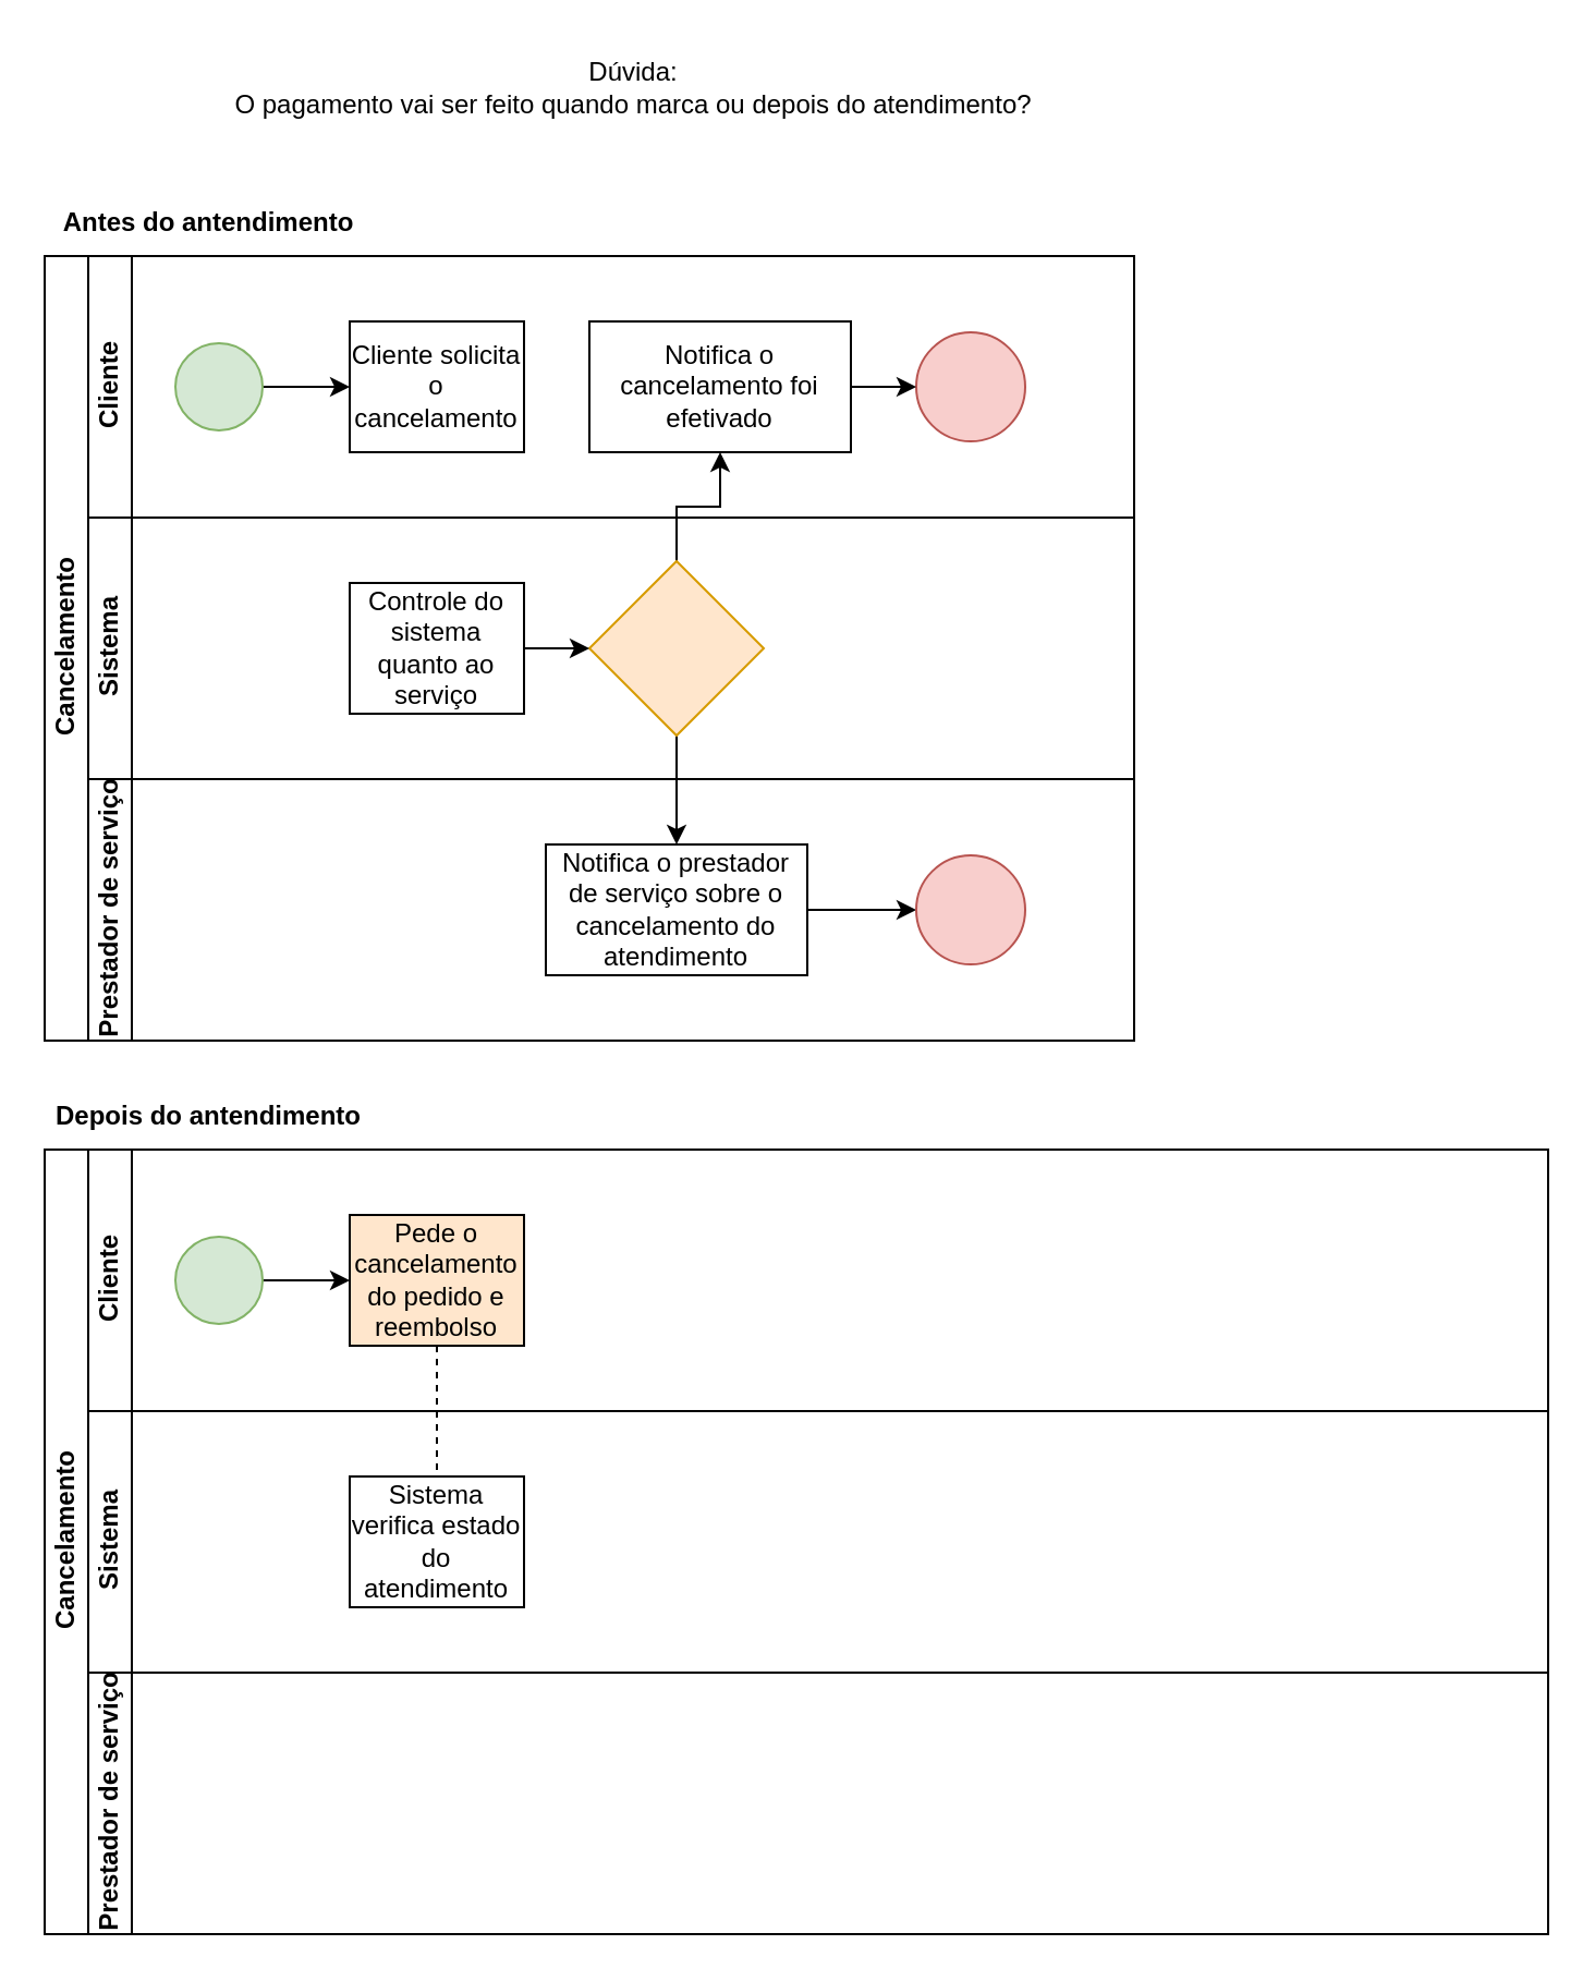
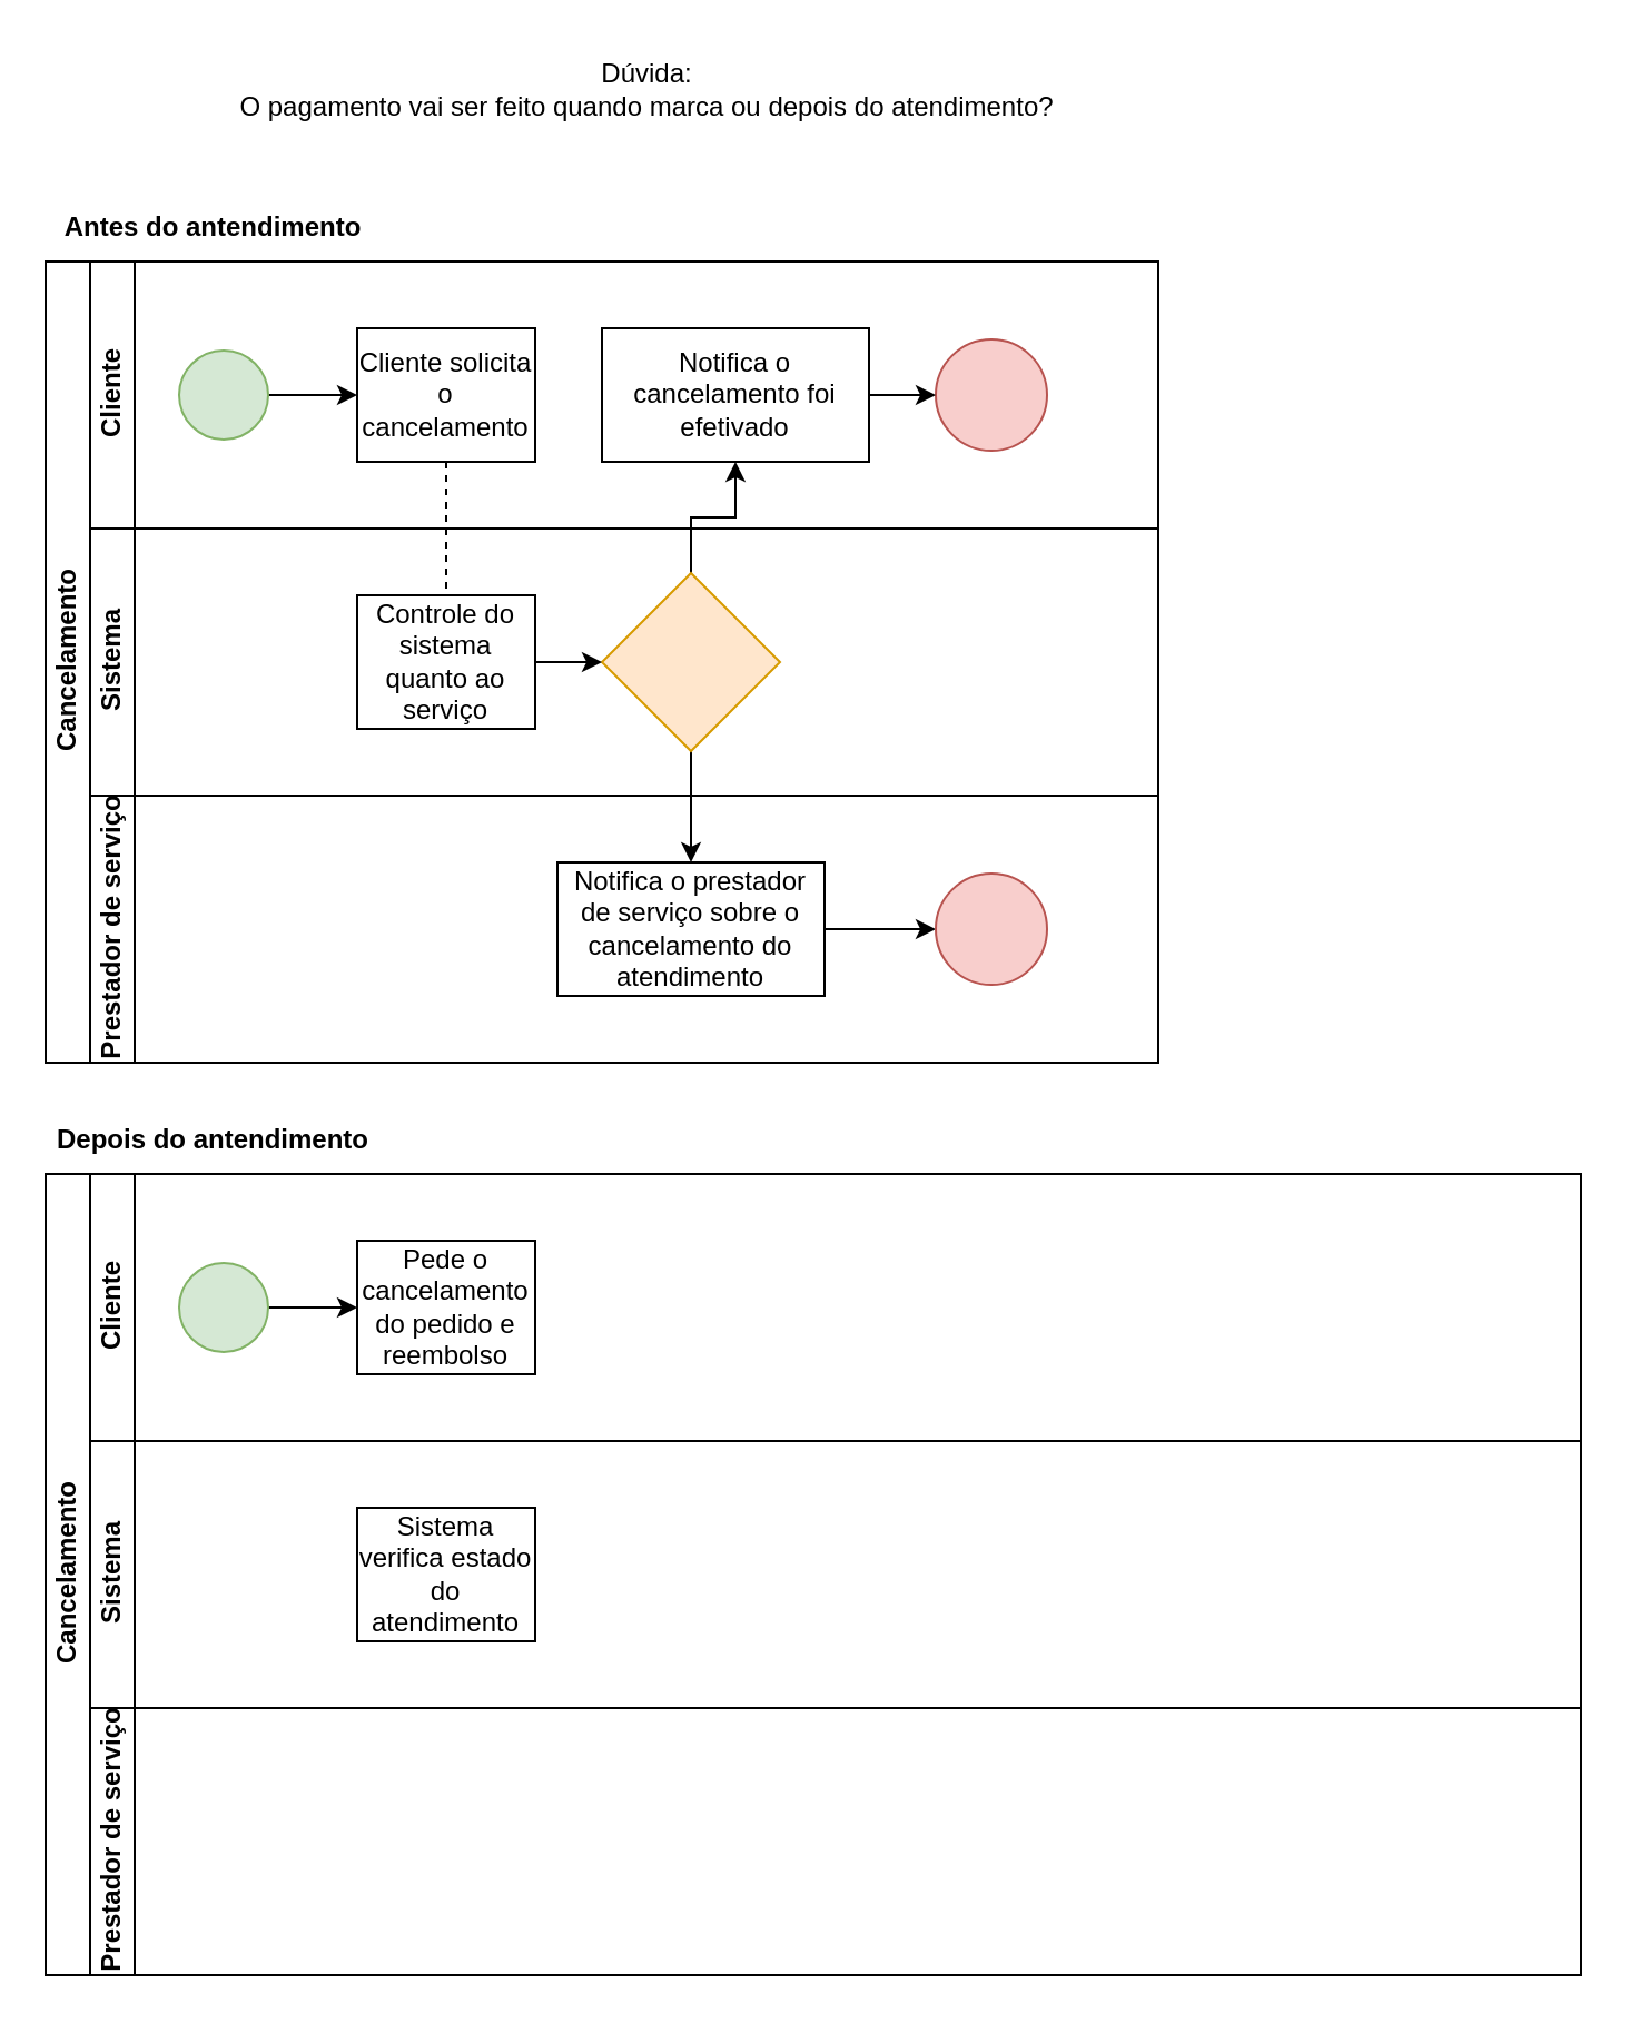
+ <mxCell id="3" value="" style="edgeStyle=orthogonalEdgeStyle;rounded=0;orthogonalLoop=1;jettySize=auto;html=1;dashed=1;endArrow=none;endFill=0;" parent="2" source="7" target="12" edge="1"><mxGeometry relative="1" as="geometry" /></mxCell>
- <mxCell id="22" value="Pede o cancelamento do pedido e reembolso" style="rounded=0;whiteSpace=wrap;html=1;fontFamily=Helvetica;fontSize=12;fontColor=#000000;align=center;fillColor=#ffe6cc;" parent="19" vertex="1"><mxGeometry x="120" y="30" width="80" height="60" as="geometry" /></mxCell>
+ <mxCell id="22" value="Pede o cancelamento do pedido e reembolso" style="rounded=0;whiteSpace=wrap;html=1;fontFamily=Helvetica;fontSize=12;fontColor=#000000;align=center;" parent="19" vertex="1"><mxGeometry x="120" y="30" width="80" height="60" as="geometry" /></mxCell>
- <mxCell id="18" value="" style="edgeStyle=orthogonalEdgeStyle;rounded=0;orthogonalLoop=1;jettySize=auto;html=1;dashed=1;endArrow=none;endFill=0;" parent="17" source="22" target="24" edge="1"><mxGeometry relative="1" as="geometry" /></mxCell>
